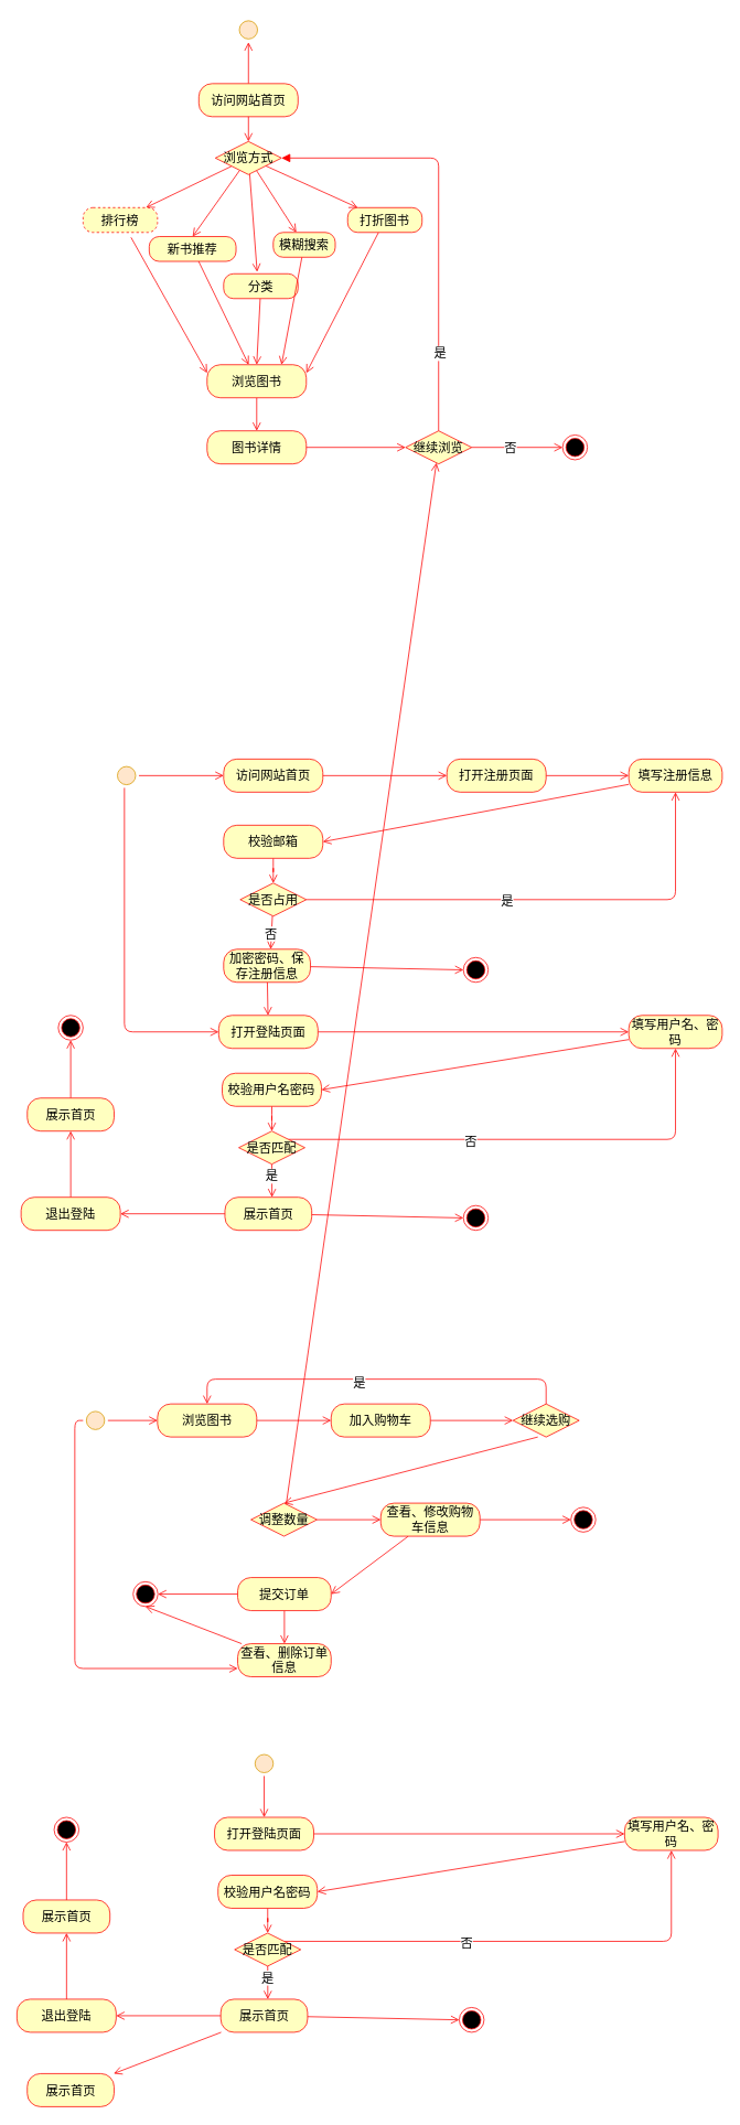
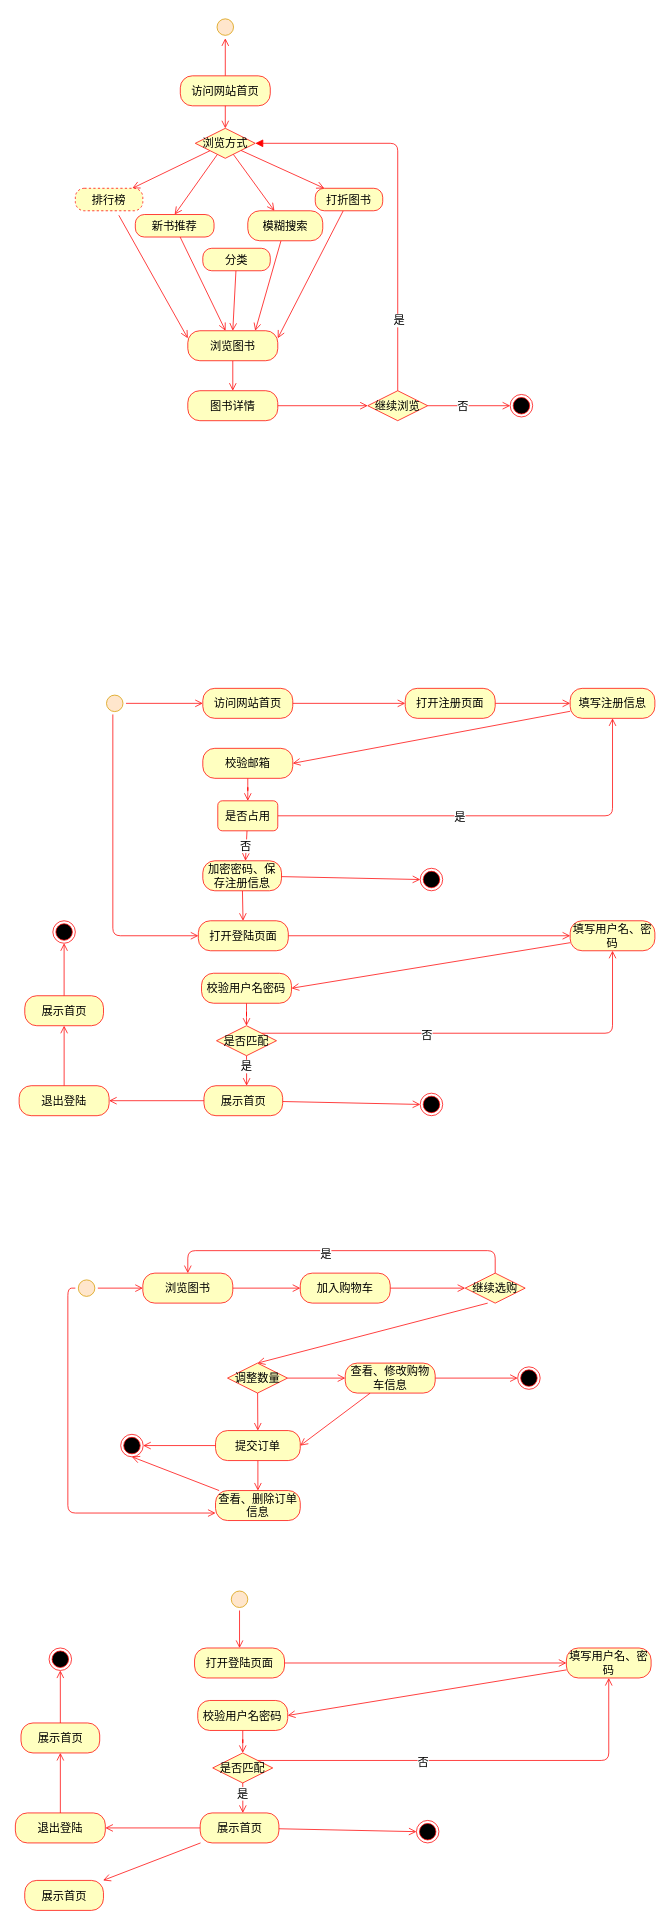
- <mxCell id="9" value="" style="html=1;align=left;verticalAlign=top;endArrow=open;endSize=8;strokeColor=#ff0000;entryX=0.45;entryY=-0.075;entryDx=0;entryDy=0;entryPerimeter=0;fontSize=15;" edge="1" source="30" parent="1" target="13"><mxGeometry x="-0.002" y="9" relative="1" as="geometry"><mxPoint x="300" y="340" as="targetPoint" /><mxPoint as="offset" /></mxGeometry></mxCell>
- <mxCell id="19" value="模糊搜索" style="rounded=1;whiteSpace=wrap;html=1;arcSize=40;fontColor=#000000;fillColor=#ffffc0;strokeColor=#ff0000;fontSize=15;" vertex="1" parent="1"><mxGeometry x="330" y="280" width="75" height="30" as="geometry" /></mxCell>
+ <mxCell id="19" value="模糊搜索" style="rounded=1;whiteSpace=wrap;html=1;arcSize=40;fontColor=#000000;fillColor=#ffffc0;strokeColor=#ff0000;fontSize=15;" vertex="1" parent="1"><mxGeometry x="330" y="280" width="100" height="40" as="geometry" /></mxCell>
- <mxCell id="50" value="是否占用" style="rhombus;whiteSpace=wrap;html=1;fillColor=#ffffc0;strokeColor=#ff0000;fontSize=15;" vertex="1" parent="1"><mxGeometry x="290" y="1067" width="80" height="40" as="geometry" /></mxCell>
+ <mxCell id="50" value="是否占用" style="whiteSpace=wrap;html=1;fillColor=#ffffc0;strokeColor=#ff0000;fontSize=15;rounded=1;" vertex="1" parent="1"><mxGeometry x="290" y="1067" width="80" height="40" as="geometry" /></mxCell>
- <mxCell id="83" style="edgeStyle=none;orthogonalLoop=1;jettySize=auto;html=1;endArrow=open;endSize=8;strokeColor=#ff0000;fontSize=15;" edge="1" parent="1" source="85" target="28"><mxGeometry relative="1" as="geometry" /></mxCell>
+ <mxCell id="83" style="edgeStyle=none;orthogonalLoop=1;jettySize=auto;html=1;endArrow=open;endSize=8;strokeColor=#ff0000;fontSize=15;" edge="1" parent="1" source="85" target="88"><mxGeometry relative="1" as="geometry" /></mxCell>
